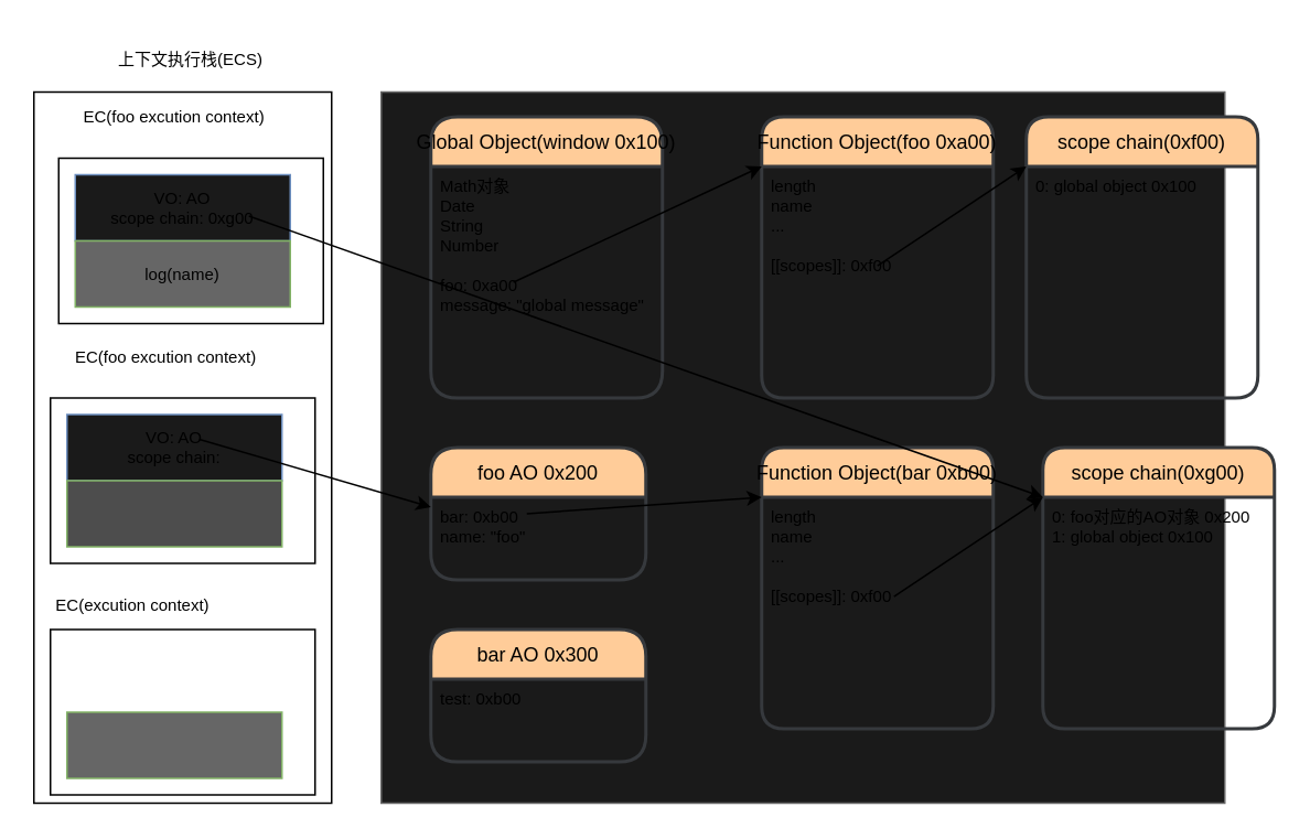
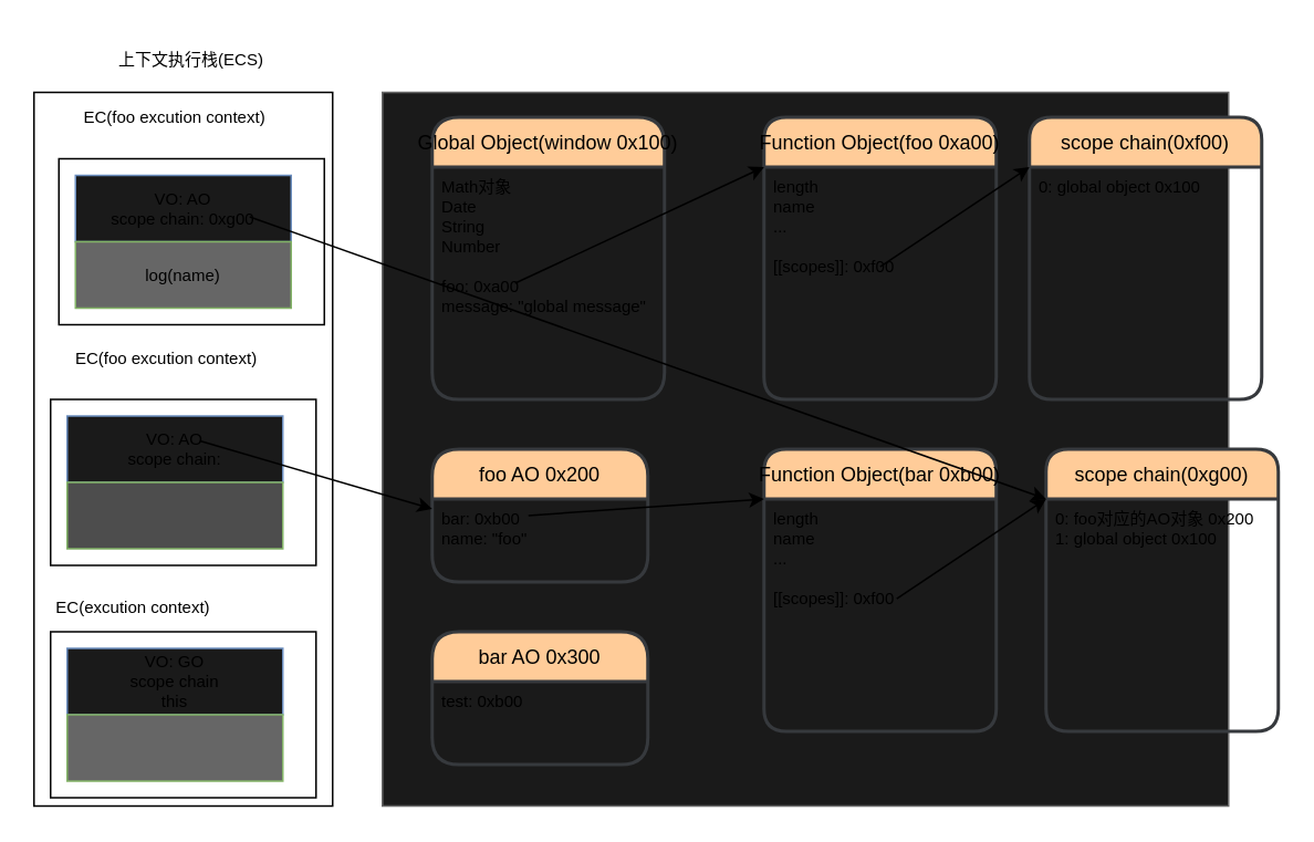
+ <mxCell id="9" value="VO: GO&lt;br&gt;scope chain&lt;br&gt;this" style="rounded=0;whiteSpace=wrap;html=1;fontSize=10;fillColor=#1A1A1A;strokeColor=#6c8ebf;" parent="1" vertex="1"><mxGeometry x="40" y="390" width="130" height="40" as="geometry" /></mxCell>
